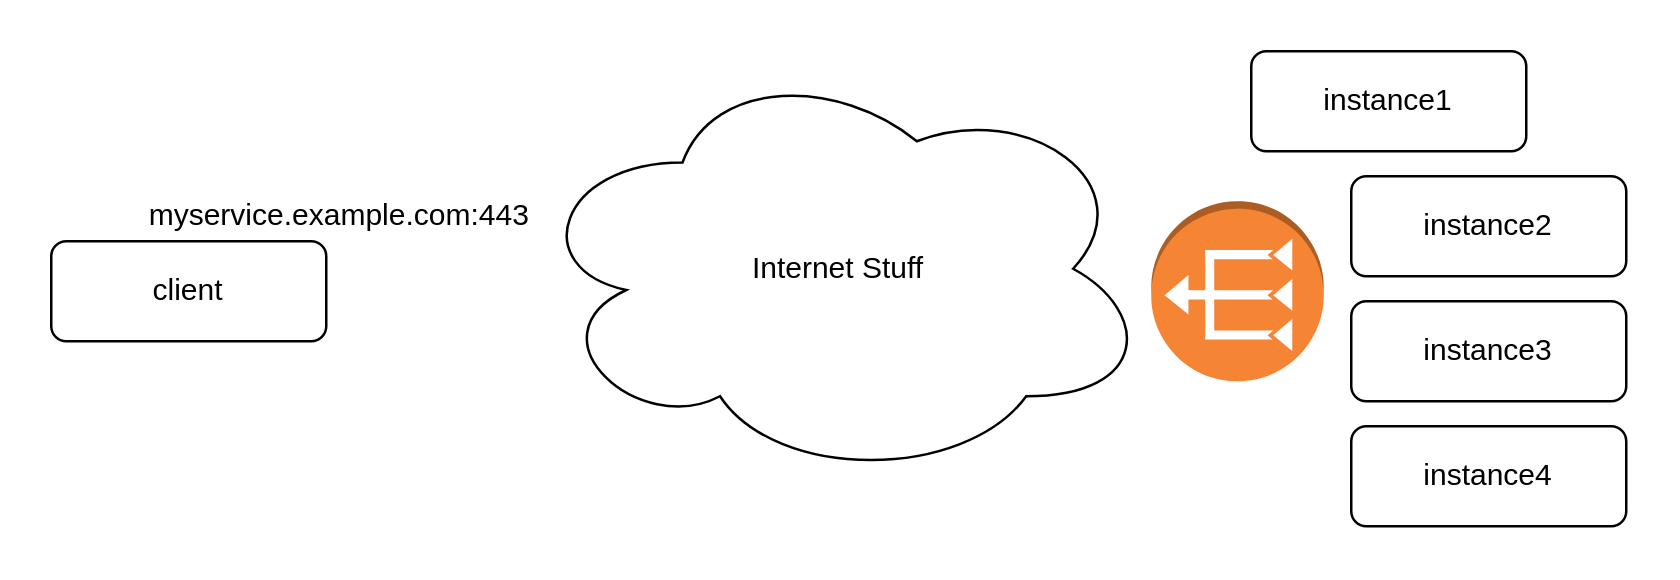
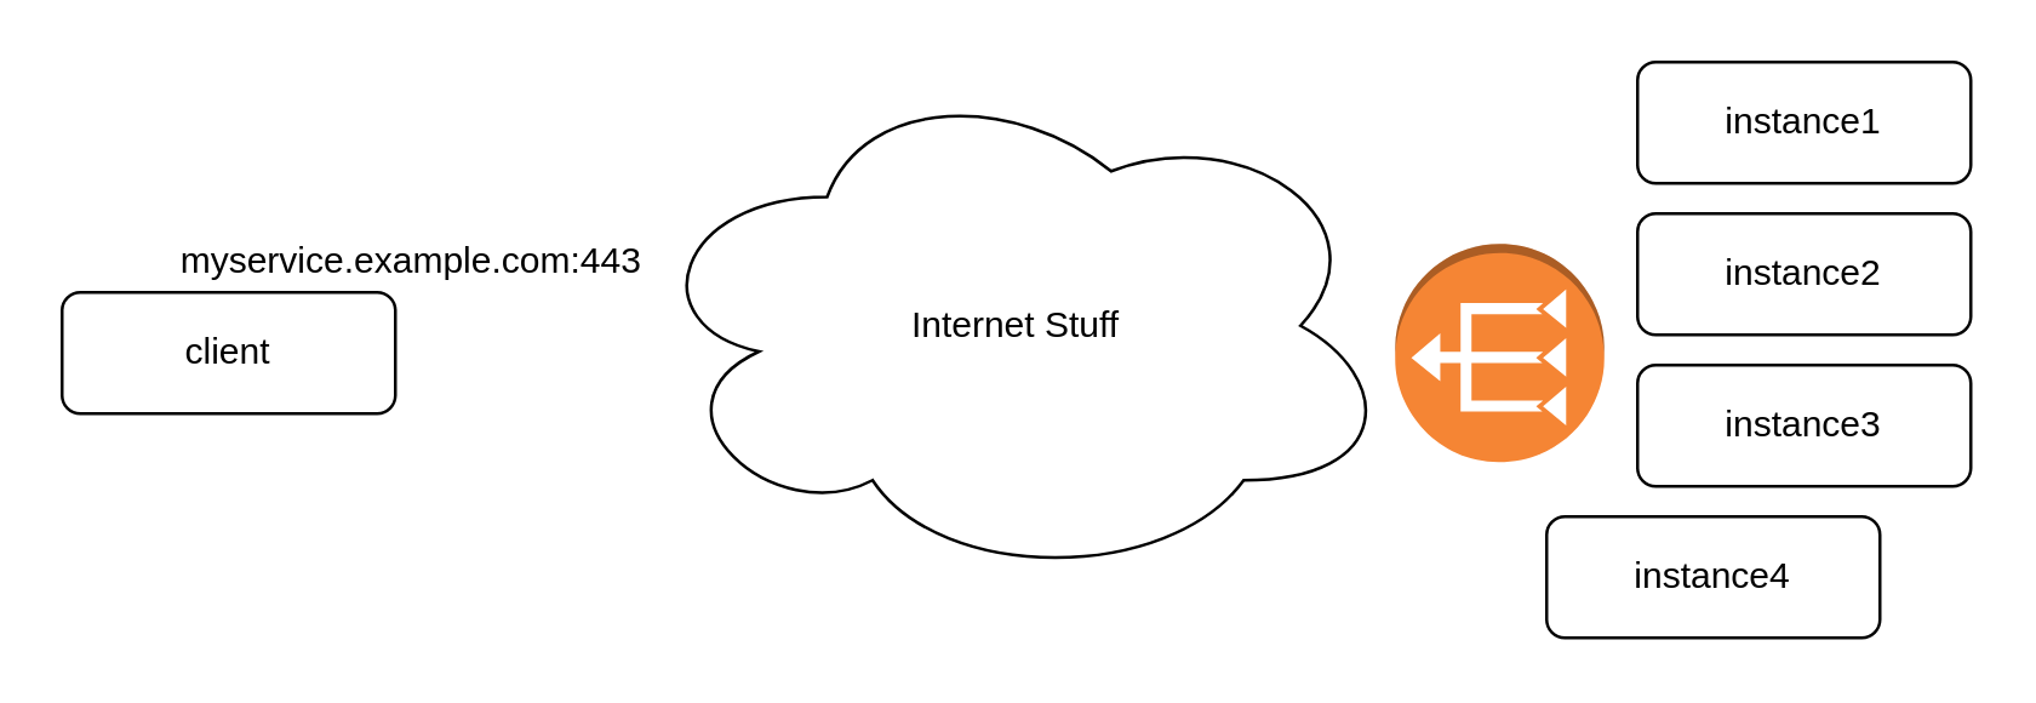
- <mxCell id="3" value="instance1" style="rounded=1;whiteSpace=wrap;html=1;" vertex="1" parent="1"><mxGeometry x="500" y="20" width="110" height="40" as="geometry" /></mxCell>
+ <mxCell id="3" value="instance1" style="rounded=1;whiteSpace=wrap;html=1;" vertex="1" parent="1"><mxGeometry x="540" y="20" width="110" height="40" as="geometry" /></mxCell>
- <mxCell id="6" value="instance4" style="rounded=1;whiteSpace=wrap;html=1;" vertex="1" parent="1"><mxGeometry x="540" y="170" width="110" height="40" as="geometry" /></mxCell>
+ <mxCell id="6" value="instance4" style="rounded=1;whiteSpace=wrap;html=1;" vertex="1" parent="1"><mxGeometry x="510" y="170" width="110" height="40" as="geometry" /></mxCell>
